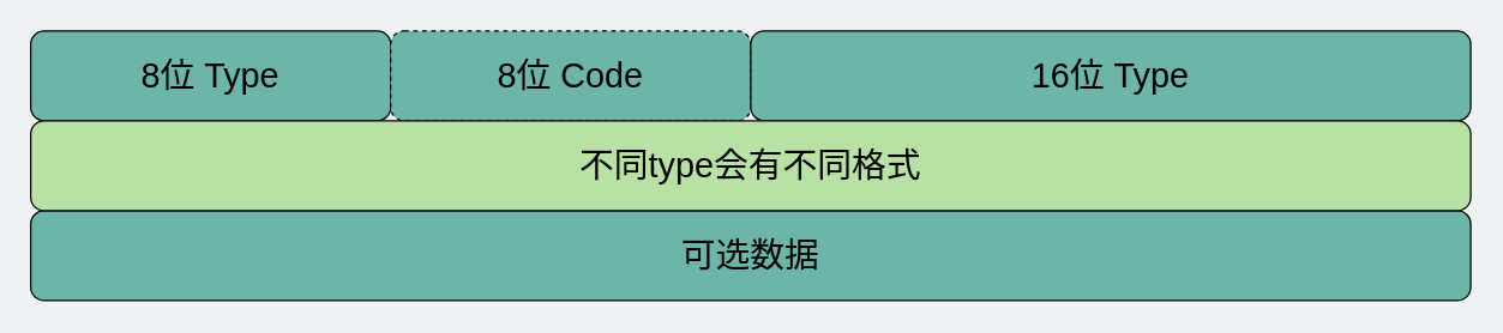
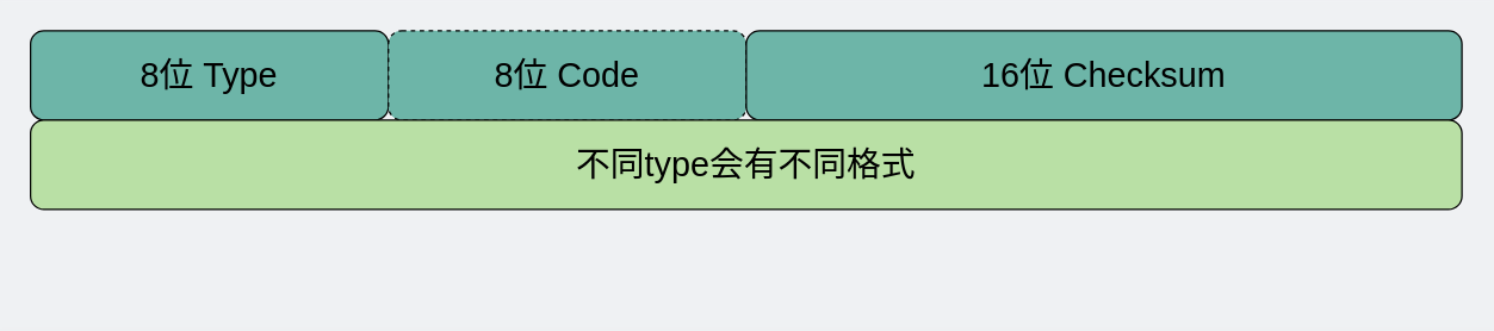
- <mxCell id="5" value="&lt;font style=&quot;font-size: 23px&quot;&gt;16位 Type&lt;/font&gt;" style="rounded=1;whiteSpace=wrap;html=1;fontSize=23;fillColor=#6DB5A8;" parent="1" vertex="1"><mxGeometry x="500" y="20" width="480" height="60" as="geometry" /></mxCell>
+ <mxCell id="5" value="&lt;font style=&quot;font-size: 23px&quot;&gt;16位 Checksum&lt;/font&gt;" style="rounded=1;whiteSpace=wrap;html=1;fontSize=23;fillColor=#6DB5A8;" parent="1" vertex="1"><mxGeometry x="500" y="20" width="480" height="60" as="geometry" /></mxCell>
- <mxCell id="2" value="&lt;font style=&quot;font-size: 23px;&quot;&gt;可选数据&lt;/font&gt;" style="rounded=1;whiteSpace=wrap;html=1;fontSize=23;fillColor=#6DB5A8;" parent="1" vertex="1"><mxGeometry x="20" y="140" width="960" height="60" as="geometry" /></mxCell>
